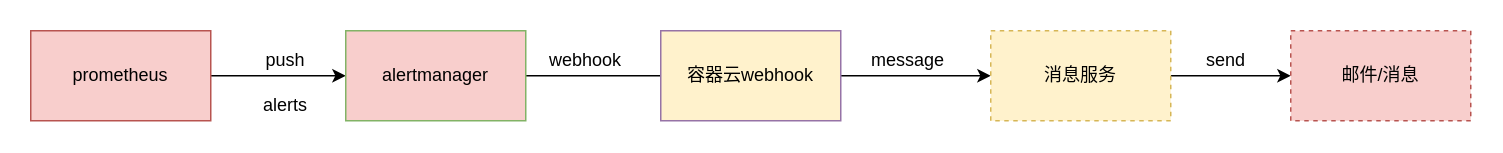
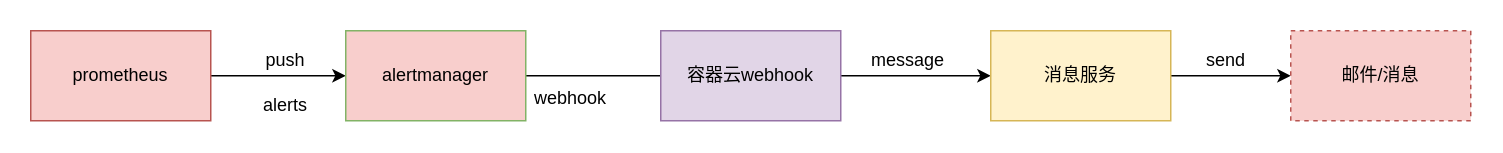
- <mxCell id="10" value="webhook" style="text;html=1;strokeColor=none;fillColor=none;align=center;verticalAlign=middle;whiteSpace=wrap;rounded=0;" vertex="1" parent="1"><mxGeometry x="370" y="30" width="40" height="20" as="geometry" /></mxCell>
+ <mxCell id="10" value="webhook" style="text;html=1;strokeColor=none;fillColor=none;align=center;verticalAlign=middle;whiteSpace=wrap;rounded=0;" vertex="1" parent="1"><mxGeometry x="360" y="55" width="40" height="20" as="geometry" /></mxCell>
- <mxCell id="9" value="容器云webhook" style="rounded=0;whiteSpace=wrap;html=1;fillColor=#fff2cc;strokeColor=#9673a6;" vertex="1" parent="1"><mxGeometry x="440" y="20" width="120" height="60" as="geometry" /></mxCell>
+ <mxCell id="9" value="容器云webhook" style="rounded=0;whiteSpace=wrap;html=1;fillColor=#e1d5e7;strokeColor=#9673a6;" vertex="1" parent="1"><mxGeometry x="440" y="20" width="120" height="60" as="geometry" /></mxCell>
- <mxCell id="12" value="消息服务" style="rounded=0;whiteSpace=wrap;html=1;fillColor=#fff2cc;strokeColor=#d6b656;dashed=1;" vertex="1" parent="1"><mxGeometry x="660" y="20" width="120" height="60" as="geometry" /></mxCell>
+ <mxCell id="12" value="消息服务" style="rounded=0;whiteSpace=wrap;html=1;fillColor=#fff2cc;strokeColor=#d6b656;" vertex="1" parent="1"><mxGeometry x="660" y="20" width="120" height="60" as="geometry" /></mxCell>
